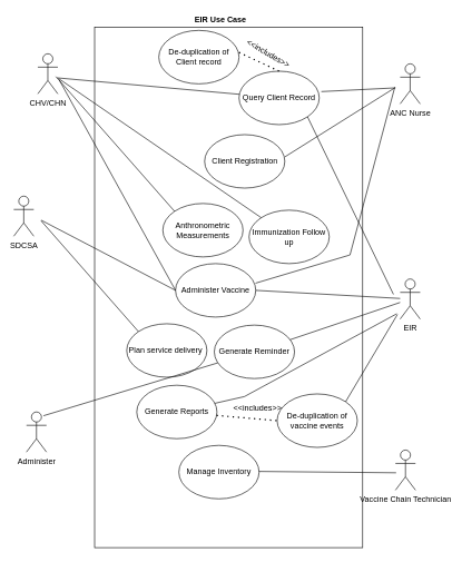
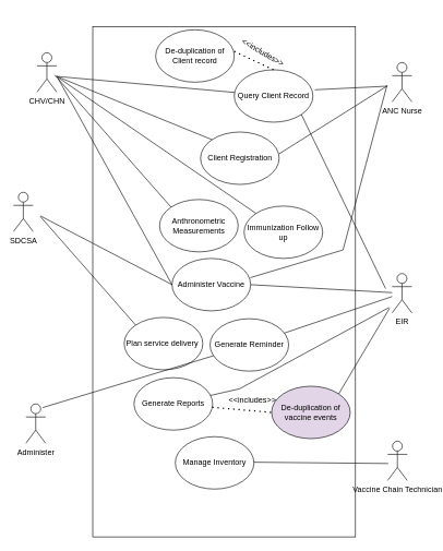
- <mxCell id="3" value="&lt;b&gt;EIR Use Case&lt;/b&gt;" style="text;html=1;align=center;verticalAlign=middle;resizable=0;points=[];autosize=1;strokeColor=none;fillColor=none;" parent="1" vertex="1"><mxGeometry x="285" y="20" width="87" height="18" as="geometry" /></mxCell>
+ <mxCell id="13" value="" style="endArrow=none;html=1;rounded=0;entryX=0;entryY=0;entryDx=0;entryDy=0;" parent="1" source="4" target="5" edge="1"><mxGeometry width="50" height="50" relative="1" as="geometry"><mxPoint x="104" y="101" as="sourcePoint" /><mxPoint x="339" y="185" as="targetPoint" /></mxGeometry></mxCell>
- <mxCell id="37" value="De-duplication of vaccine events" style="ellipse;whiteSpace=wrap;html=1;" vertex="1" parent="1"><mxGeometry x="414" y="589" width="120" height="80" as="geometry" /></mxCell>
+ <mxCell id="37" value="De-duplication of vaccine events" style="ellipse;whiteSpace=wrap;html=1;fillColor=#e1d5e7;" vertex="1" parent="1"><mxGeometry x="414" y="589" width="120" height="80" as="geometry" /></mxCell>
